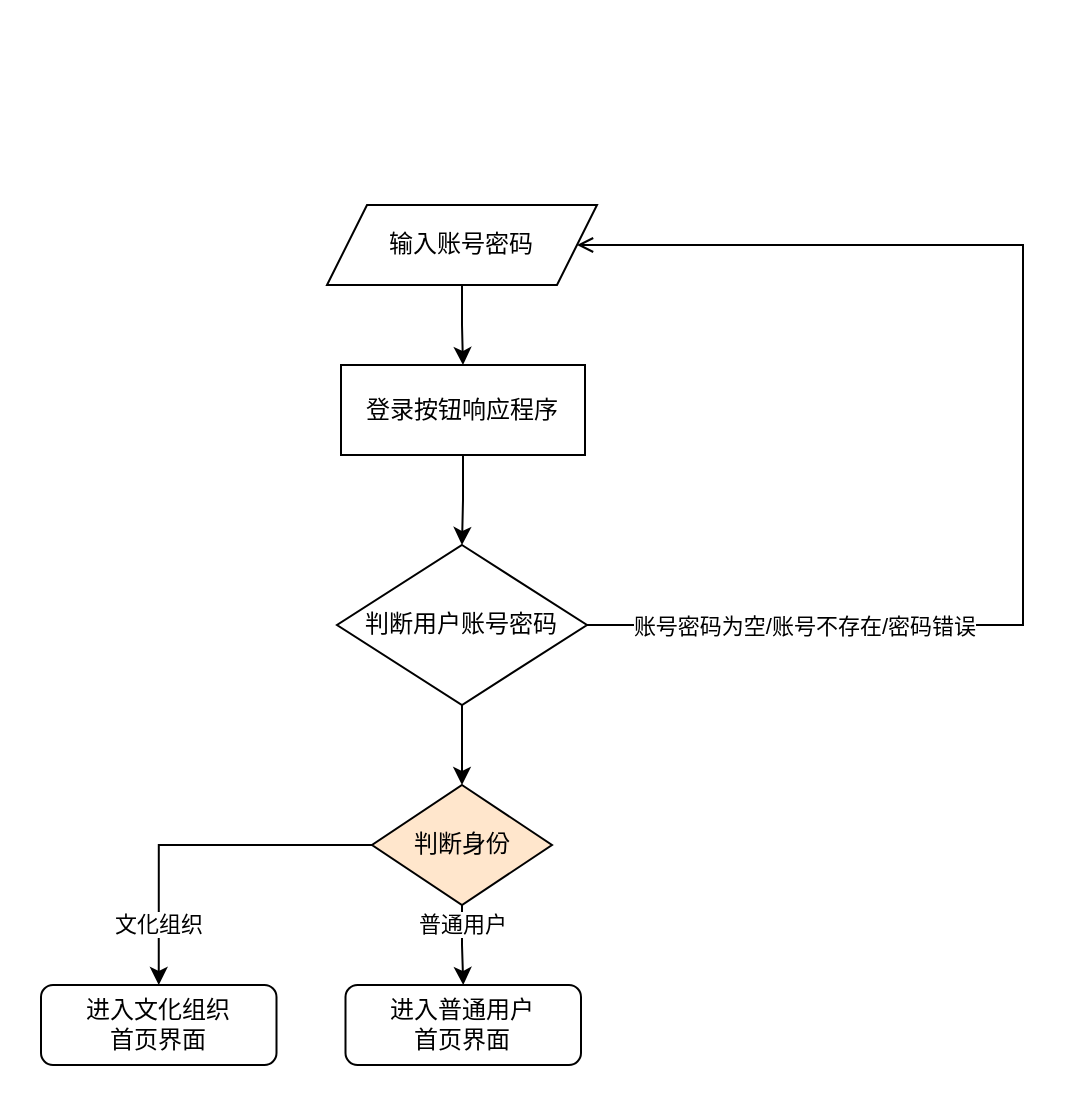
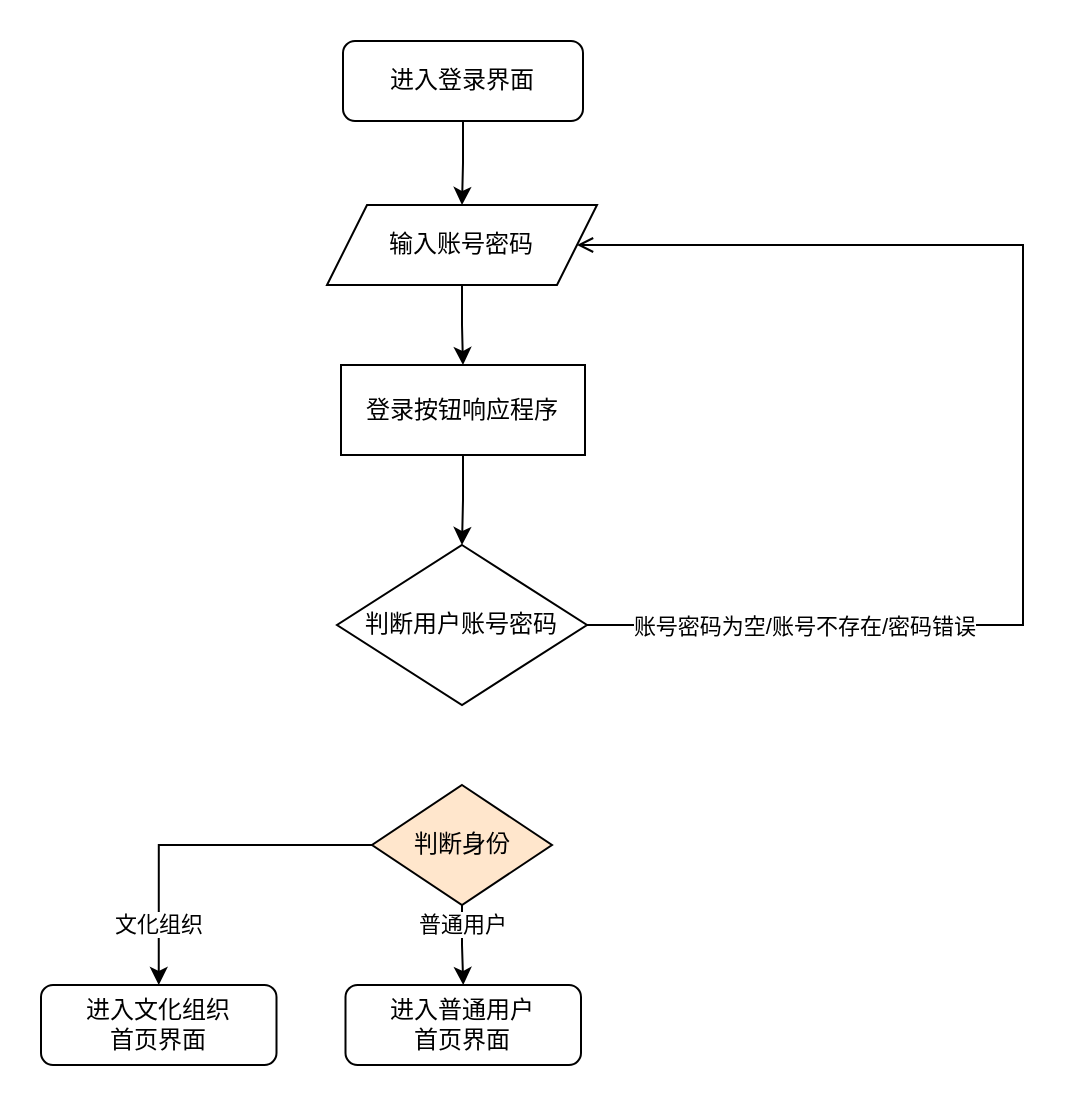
+ <mxCell id="3" value="进入登录界面" style="rounded=1;whiteSpace=wrap;html=1;fontSize=12;glass=0;strokeWidth=1;shadow=0;" parent="1" vertex="1"><mxGeometry x="171" y="20" width="120" height="40" as="geometry" /></mxCell>
+ <mxCell id="2" style="edgeStyle=orthogonalEdgeStyle;rounded=0;orthogonalLoop=1;jettySize=auto;html=1;entryX=0.5;entryY=0;entryDx=0;entryDy=0;" parent="1" source="3" target="5" edge="1"><mxGeometry relative="1" as="geometry" /></mxCell>
- <mxCell id="8" style="edgeStyle=orthogonalEdgeStyle;rounded=0;orthogonalLoop=1;jettySize=auto;html=1;entryX=0.5;entryY=0;entryDx=0;entryDy=0;" parent="1" source="9" target="15" edge="1"><mxGeometry relative="1" as="geometry" /></mxCell>
